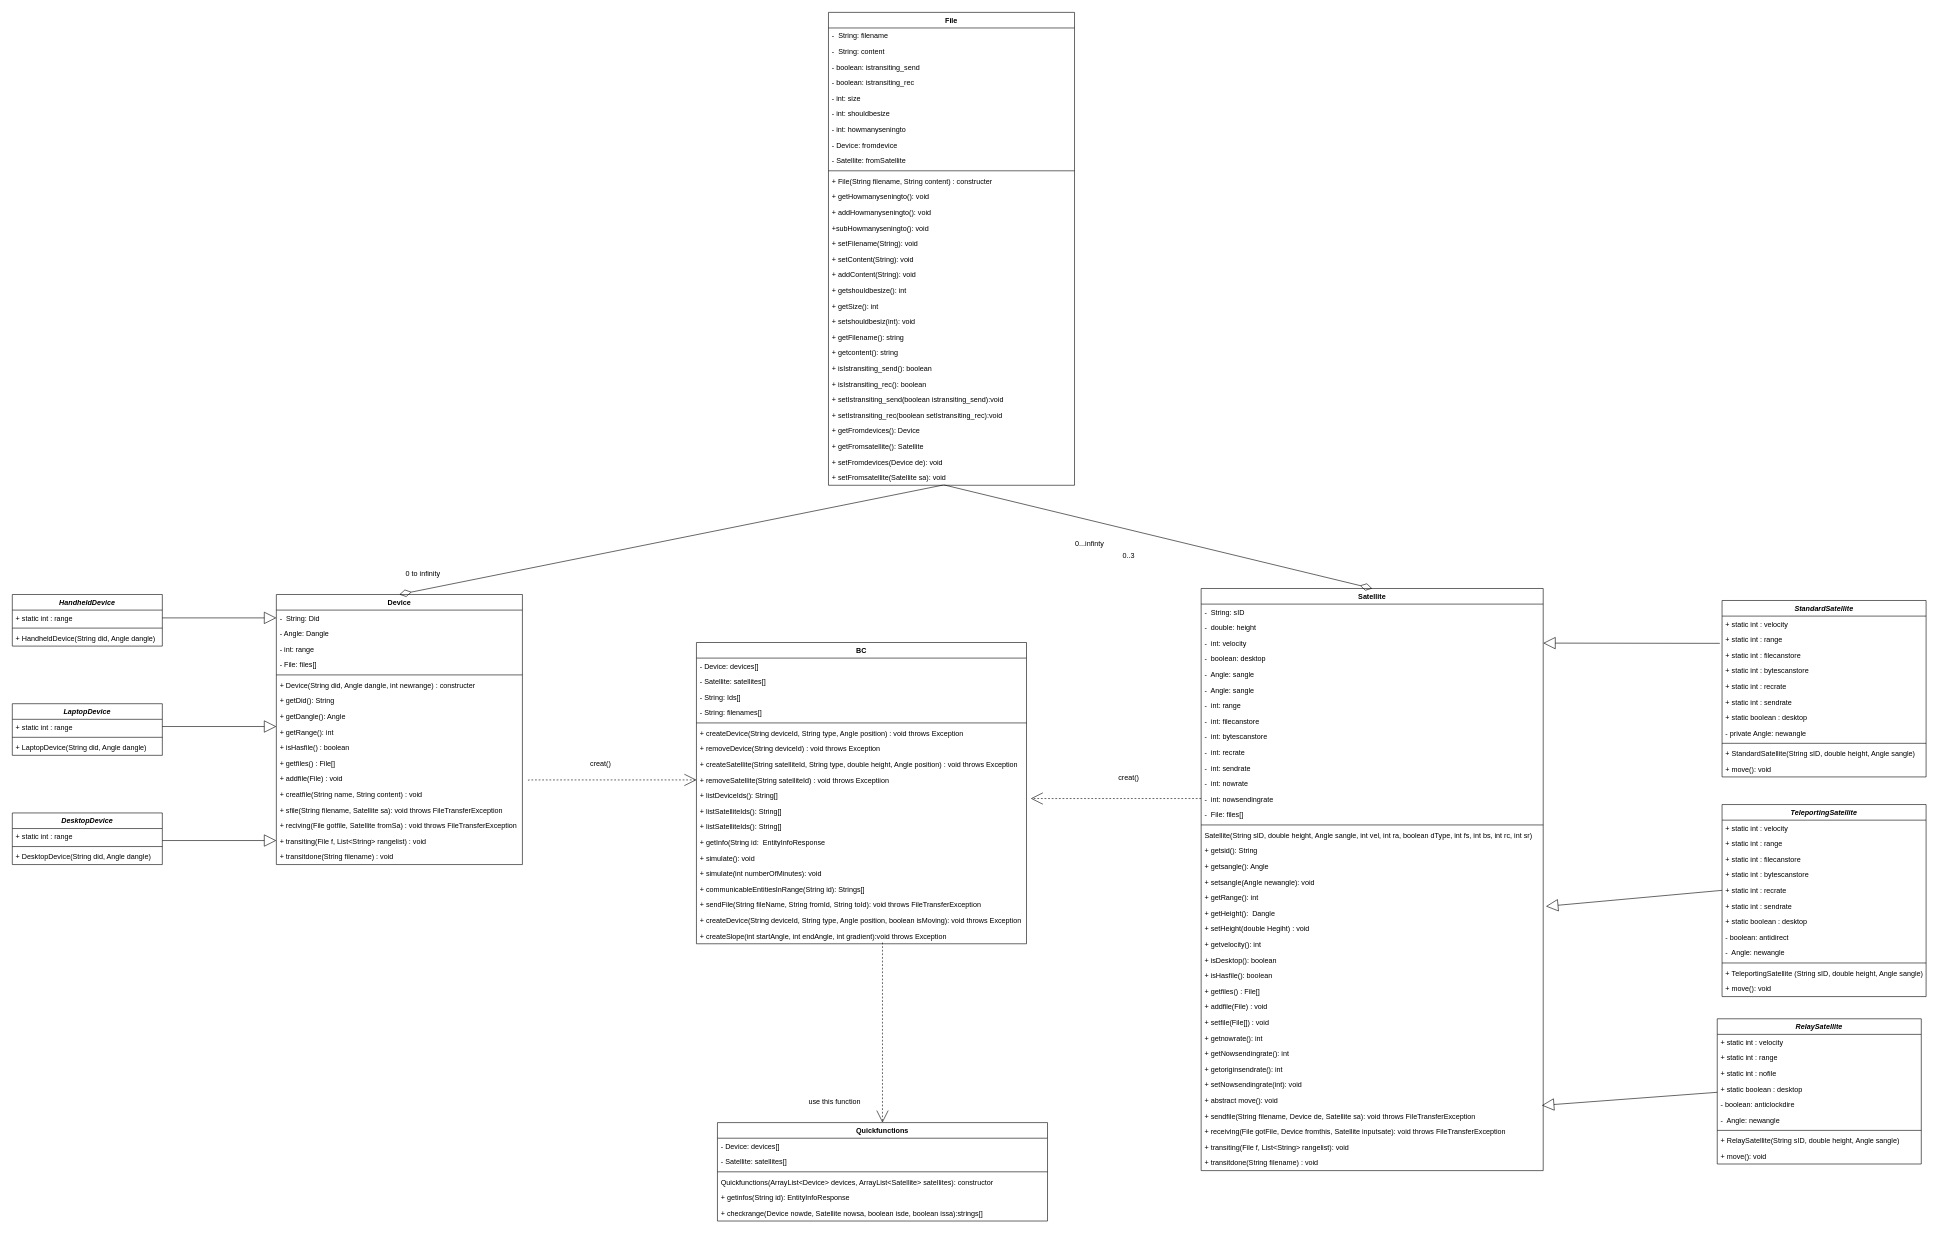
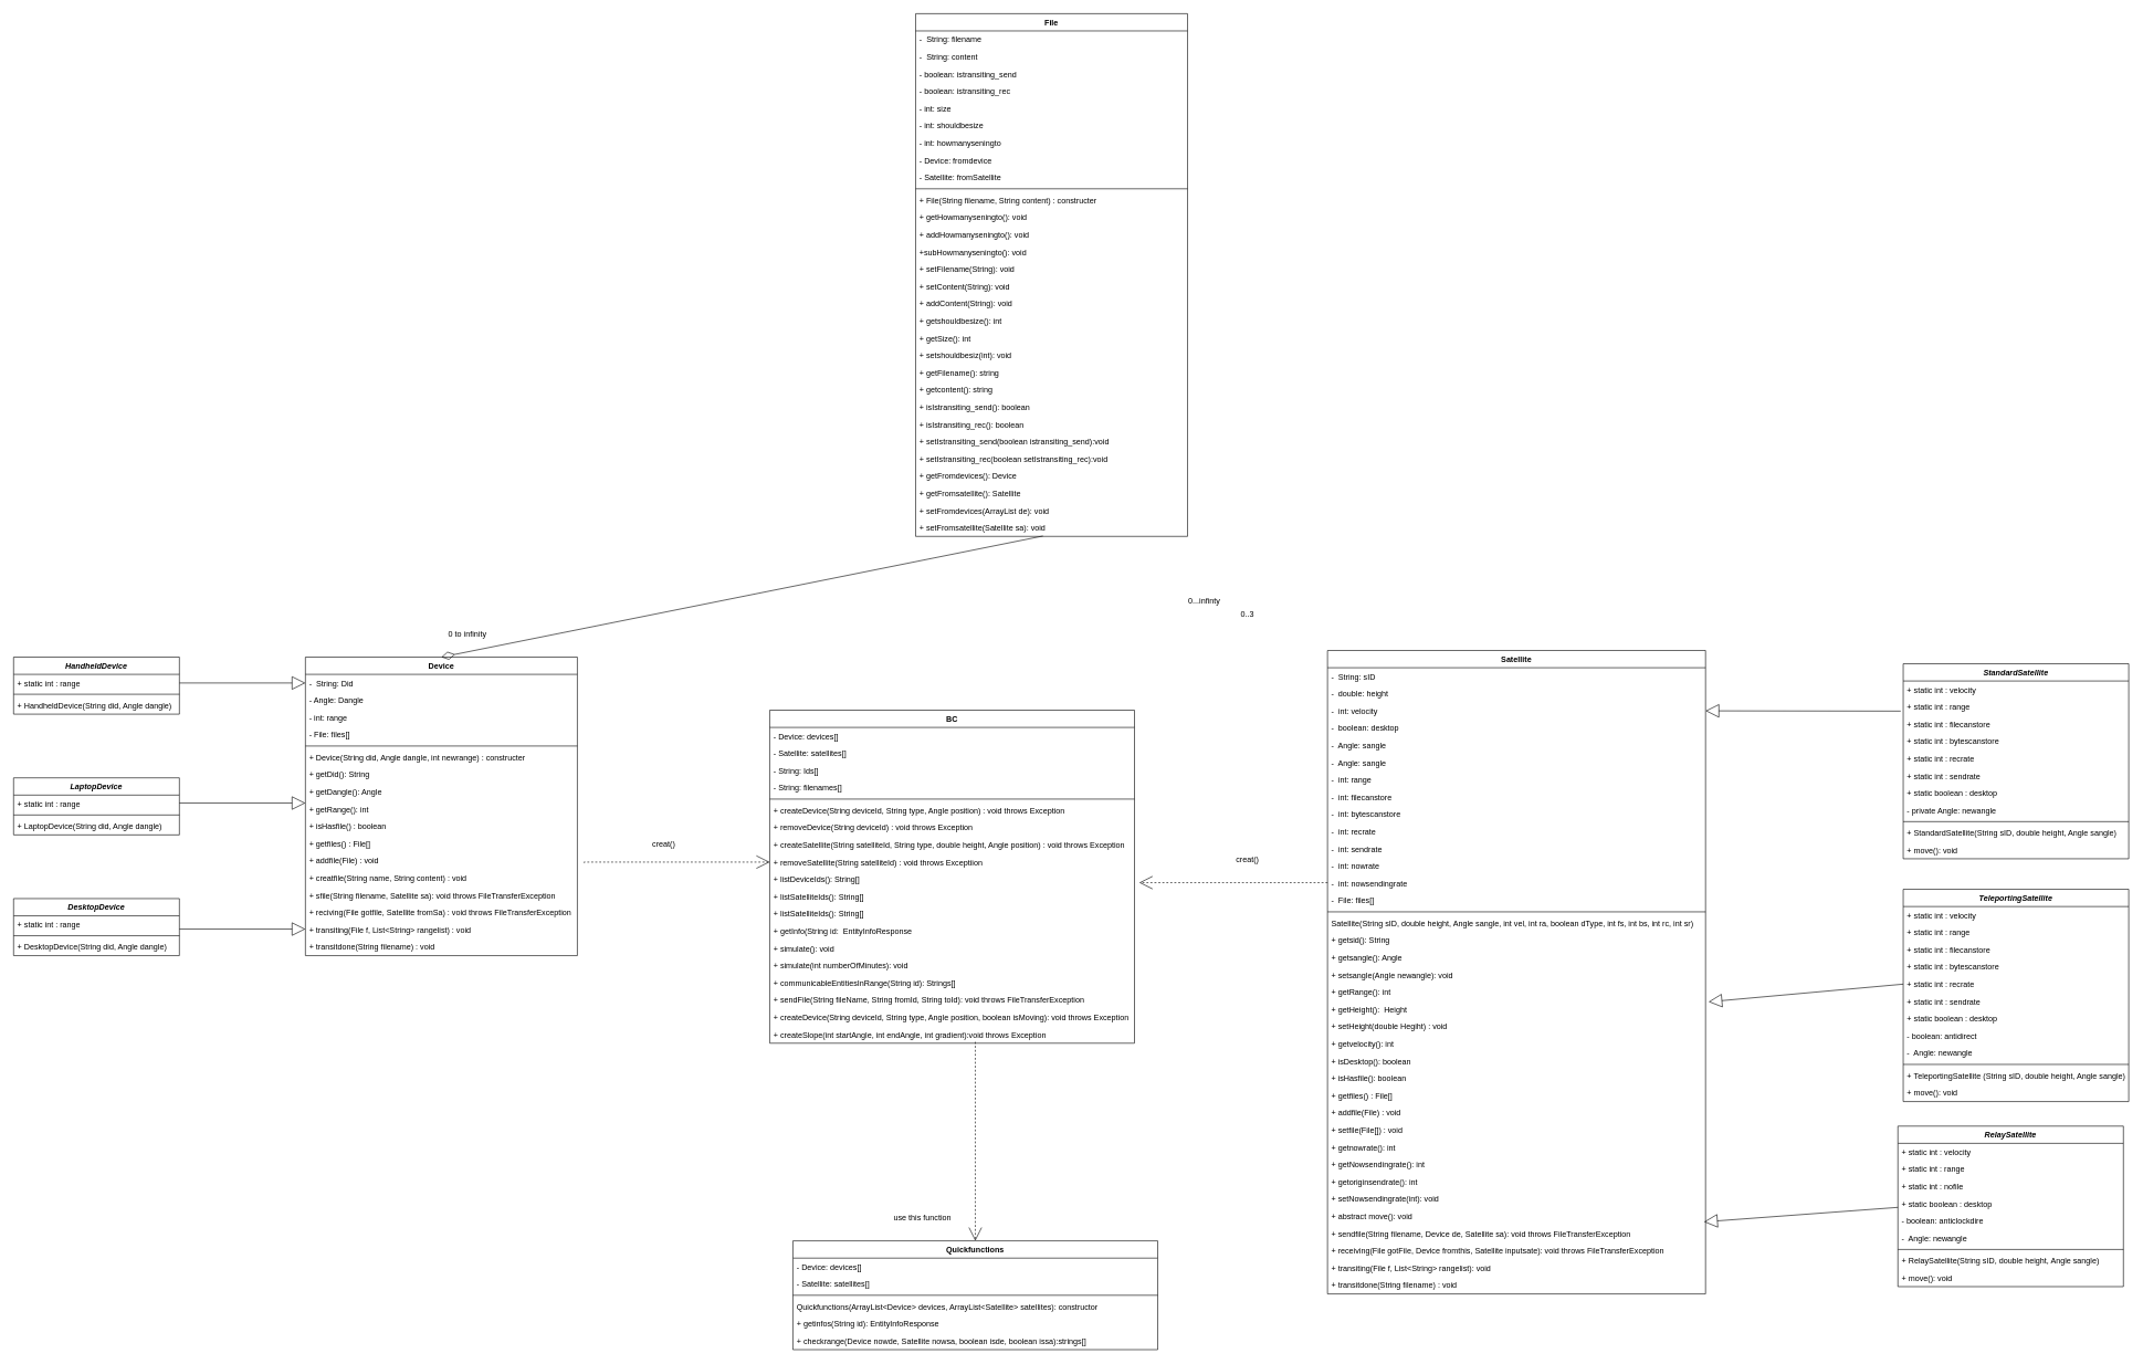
- <mxCell id="140" value="+ setFromdevices(Device de): void&#10;" style="text;strokeColor=none;fillColor=none;align=left;verticalAlign=top;spacingLeft=4;spacingRight=4;overflow=hidden;rotatable=0;points=[[0,0.5],[1,0.5]];portConstraint=eastwest;" vertex="1" parent="111"><mxGeometry y="736" width="410" height="26" as="geometry" /></mxCell>
+ <mxCell id="140" value="+ setFromdevices(ArrayList de): void&#10;" style="text;strokeColor=none;fillColor=none;align=left;verticalAlign=top;spacingLeft=4;spacingRight=4;overflow=hidden;rotatable=0;points=[[0,0.5],[1,0.5]];portConstraint=eastwest;" vertex="1" parent="111"><mxGeometry y="736" width="410" height="26" as="geometry" /></mxCell>
- <mxCell id="143" style="edgeStyle=none;html=1;endArrow=diamondThin;endFill=0;endSize=18;exitX=0.47;exitY=0.979;exitDx=0;exitDy=0;exitPerimeter=0;entryX=0.5;entryY=0;entryDx=0;entryDy=0;" edge="1" parent="1" source="141" target="35"><mxGeometry relative="1" as="geometry"><mxPoint x="1575.32" y="826.008" as="sourcePoint" /><mxPoint x="1450" y="1000" as="targetPoint" /></mxGeometry></mxCell>
- <mxCell id="56" value="+ getHeight():  Dangle" style="text;strokeColor=none;fillColor=none;align=left;verticalAlign=top;spacingLeft=4;spacingRight=4;overflow=hidden;rotatable=0;points=[[0,0.5],[1,0.5]];portConstraint=eastwest;" vertex="1" parent="35"><mxGeometry y="528" width="570" height="26" as="geometry" /></mxCell>
+ <mxCell id="56" value="+ getHeight():  Height" style="text;strokeColor=none;fillColor=none;align=left;verticalAlign=top;spacingLeft=4;spacingRight=4;overflow=hidden;rotatable=0;points=[[0,0.5],[1,0.5]];portConstraint=eastwest;" vertex="1" parent="35"><mxGeometry y="528" width="570" height="26" as="geometry" /></mxCell>
